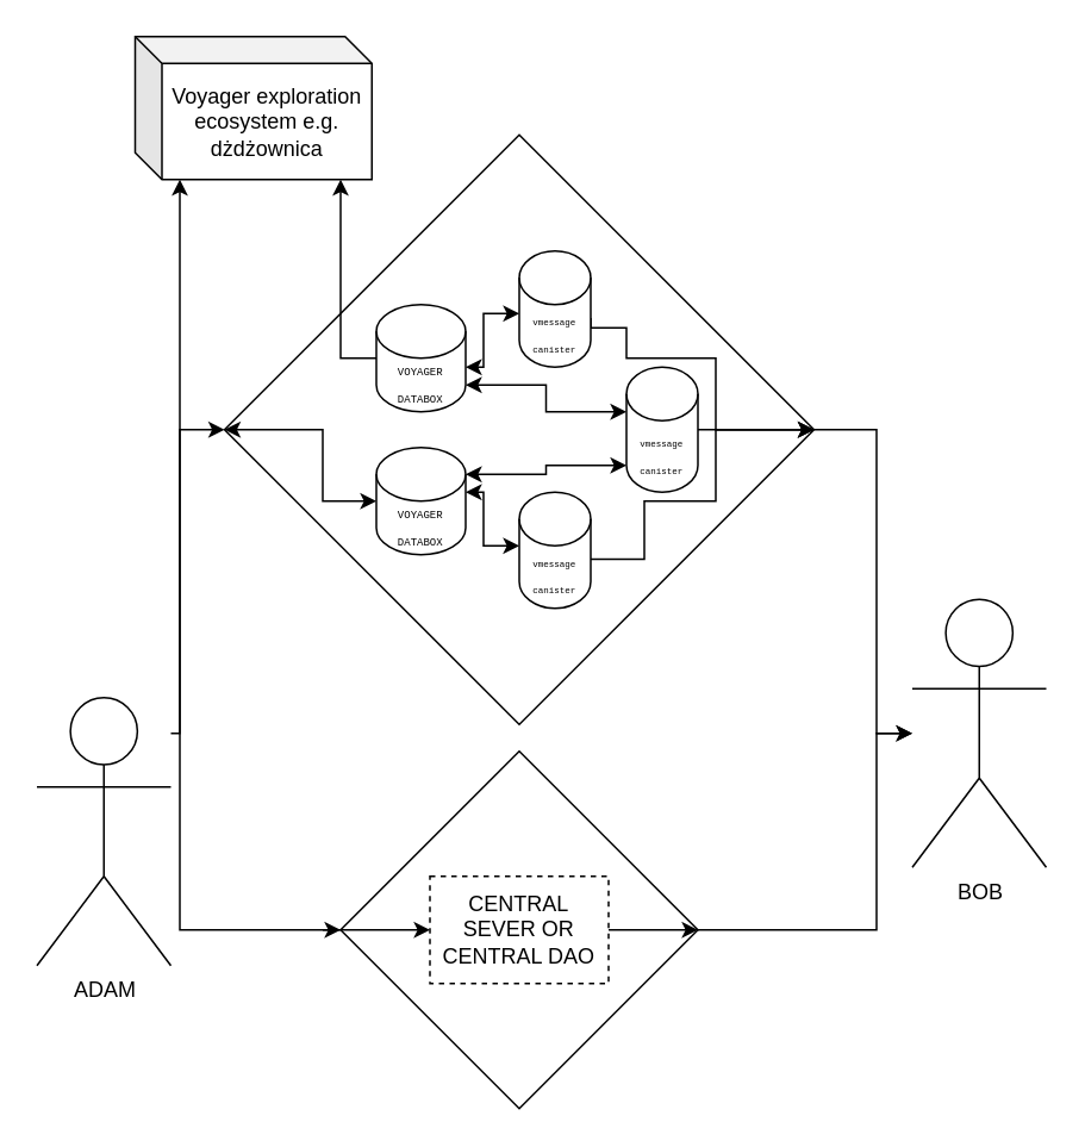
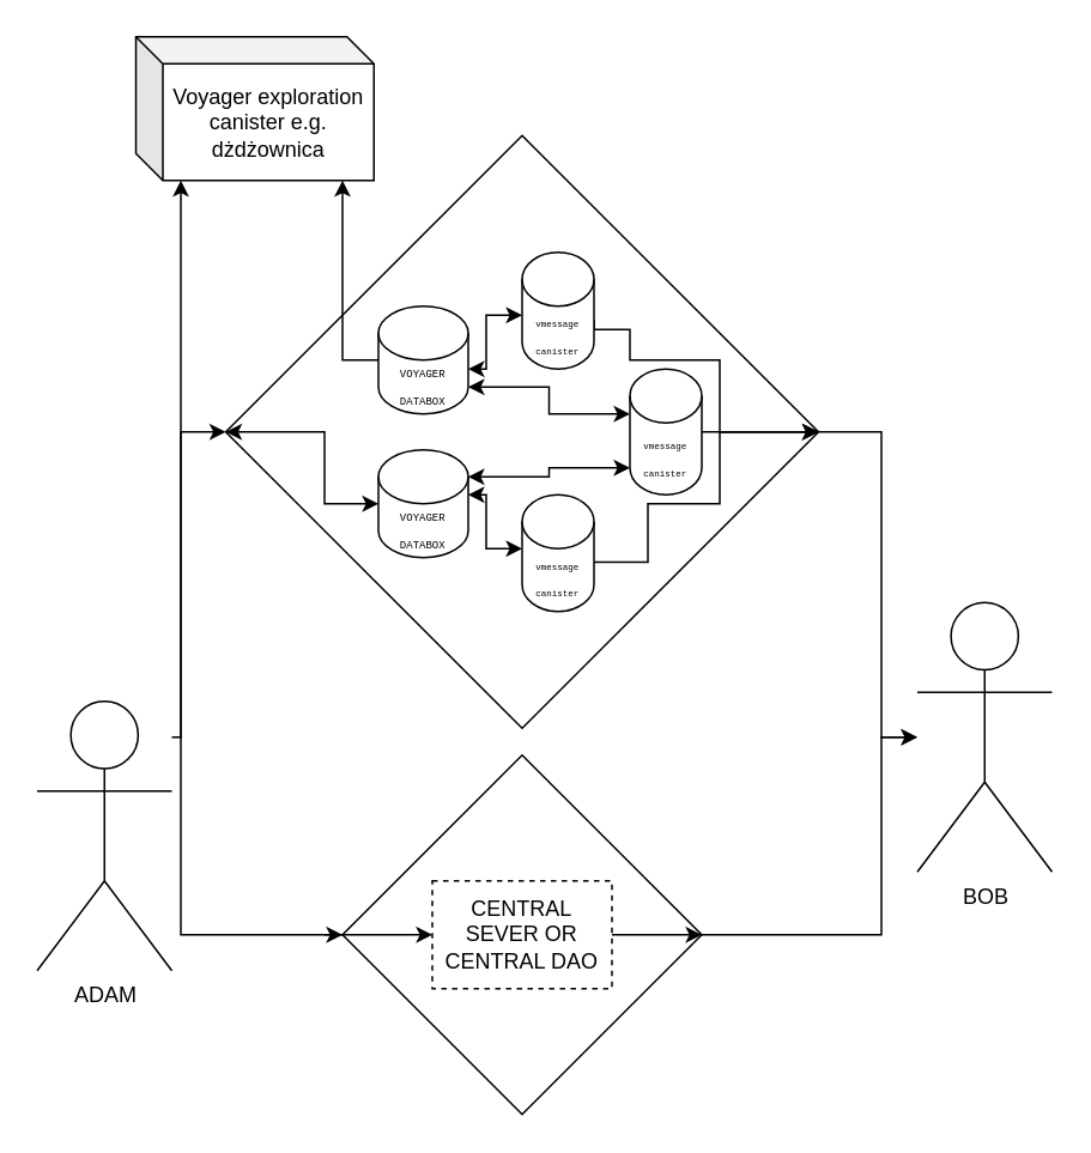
- <mxCell id="26" value="Voyager exploration ecosystem e.g. dżdżownica" style="shape=cube;whiteSpace=wrap;html=1;boundedLbl=1;backgroundOutline=1;darkOpacity=0.05;darkOpacity2=0.1;size=15;" vertex="1" parent="1"><mxGeometry x="75" y="20" width="132.5" height="80" as="geometry" /></mxCell>
+ <mxCell id="26" value="Voyager exploration canister e.g. dżdżownica" style="shape=cube;whiteSpace=wrap;html=1;boundedLbl=1;backgroundOutline=1;darkOpacity=0.05;darkOpacity2=0.1;size=15;" vertex="1" parent="1"><mxGeometry x="75" y="20" width="132.5" height="80" as="geometry" /></mxCell>
